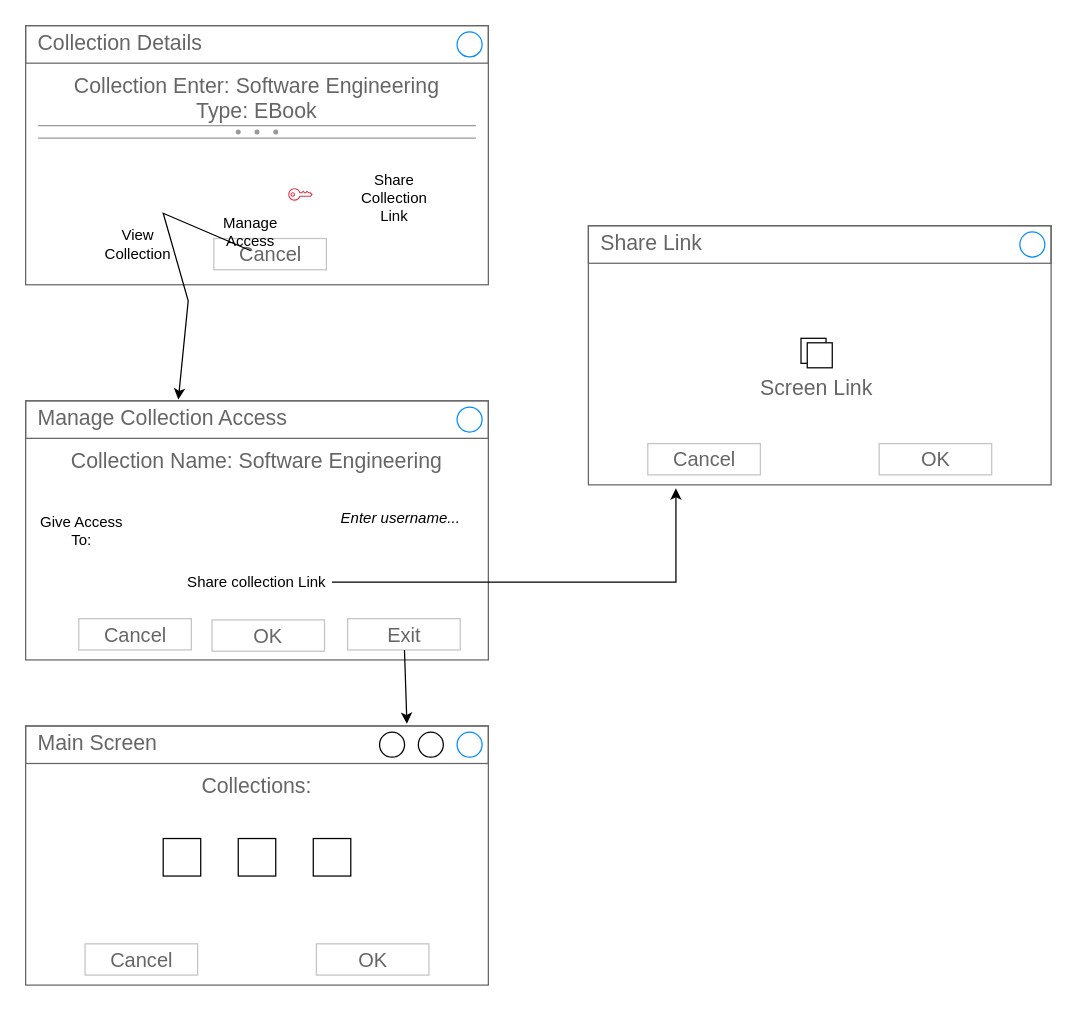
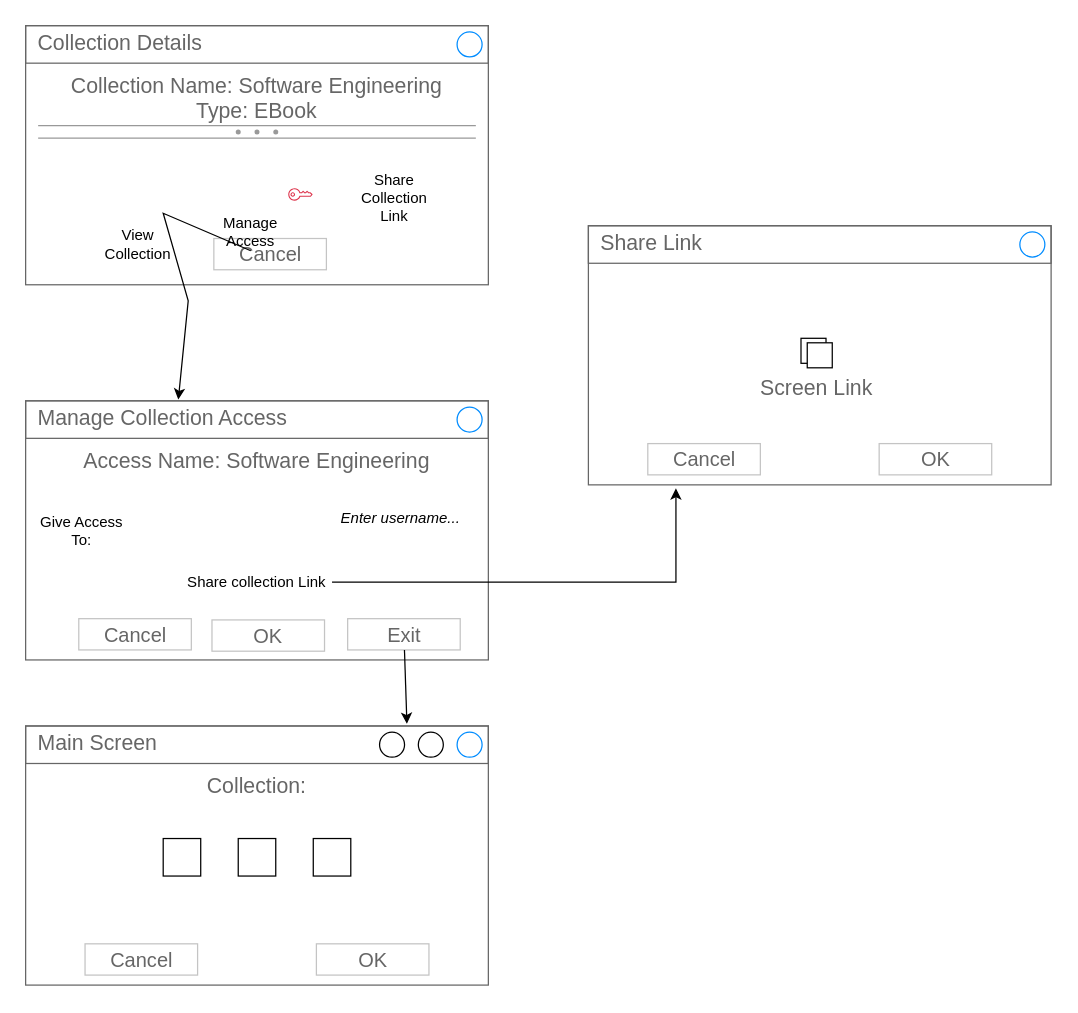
- <mxCell id="2" value="Collection Enter: Software Engineering&lt;br&gt;Type: EBook&lt;br&gt;" style="strokeWidth=1;shadow=0;dashed=0;align=center;html=1;shape=mxgraph.mockup.containers.rrect;rSize=0;strokeColor=#666666;fontColor=#666666;fontSize=17;verticalAlign=top;whiteSpace=wrap;fillColor=#ffffff;spacingTop=32;" vertex="1" parent="1"><mxGeometry x="20" y="20" width="370" height="207.2" as="geometry" /></mxCell>
+ <mxCell id="2" value="Collection Name: Software Engineering&lt;br&gt;Type: EBook&lt;br&gt;" style="strokeWidth=1;shadow=0;dashed=0;align=center;html=1;shape=mxgraph.mockup.containers.rrect;rSize=0;strokeColor=#666666;fontColor=#666666;fontSize=17;verticalAlign=top;whiteSpace=wrap;fillColor=#ffffff;spacingTop=32;" vertex="1" parent="1"><mxGeometry x="20" y="20" width="370" height="207.2" as="geometry" /></mxCell>
- <mxCell id="10" value="Collection Name: Software Engineering&lt;br&gt;" style="strokeWidth=1;shadow=0;dashed=0;align=center;html=1;shape=mxgraph.mockup.containers.rrect;rSize=0;strokeColor=#666666;fontColor=#666666;fontSize=17;verticalAlign=top;whiteSpace=wrap;fillColor=#ffffff;spacingTop=32;" vertex="1" parent="1"><mxGeometry x="20" y="320" width="370" height="207.2" as="geometry" /></mxCell>
+ <mxCell id="10" value="Access Name: Software Engineering&lt;br&gt;" style="strokeWidth=1;shadow=0;dashed=0;align=center;html=1;shape=mxgraph.mockup.containers.rrect;rSize=0;strokeColor=#666666;fontColor=#666666;fontSize=17;verticalAlign=top;whiteSpace=wrap;fillColor=#ffffff;spacingTop=32;" vertex="1" parent="1"><mxGeometry x="20" y="320" width="370" height="207.2" as="geometry" /></mxCell>
- <mxCell id="29" value="Collections:" style="strokeWidth=1;shadow=0;dashed=0;align=center;html=1;shape=mxgraph.mockup.containers.rrect;rSize=0;strokeColor=#666666;fontColor=#666666;fontSize=17;verticalAlign=top;whiteSpace=wrap;fillColor=#ffffff;spacingTop=32;" vertex="1" parent="1"><mxGeometry x="20" y="580" width="370" height="207.2" as="geometry" /></mxCell>
+ <mxCell id="29" value="Collection:" style="strokeWidth=1;shadow=0;dashed=0;align=center;html=1;shape=mxgraph.mockup.containers.rrect;rSize=0;strokeColor=#666666;fontColor=#666666;fontSize=17;verticalAlign=top;whiteSpace=wrap;fillColor=#ffffff;spacingTop=32;" vertex="1" parent="1"><mxGeometry x="20" y="580" width="370" height="207.2" as="geometry" /></mxCell>
